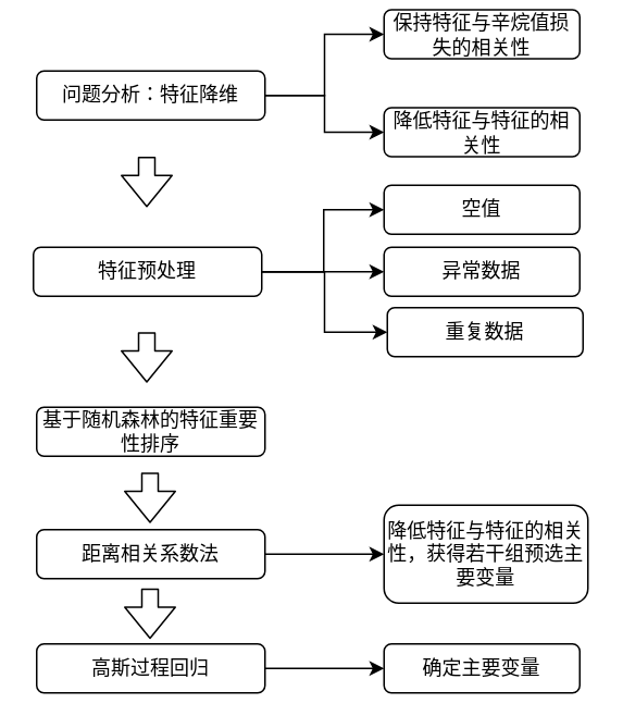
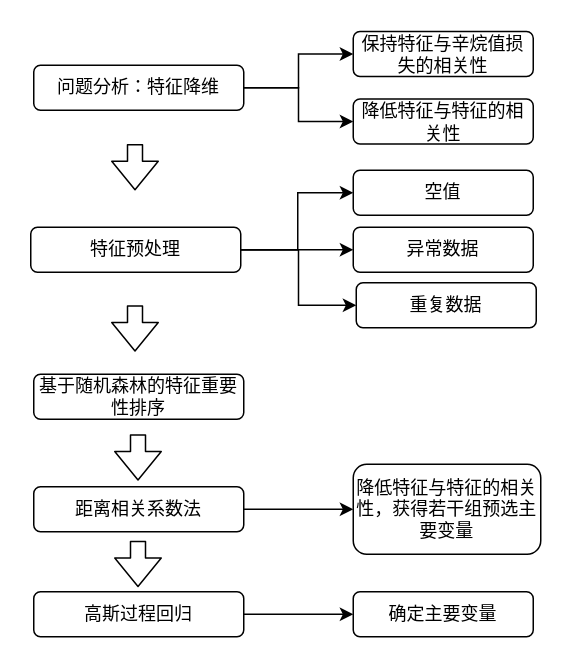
- <mxCell id="18" value="保持特征与辛烷值损失的相关性" style="rounded=1;whiteSpace=wrap;html=1;fontFamily=Times New Roman;" vertex="1" parent="1"><mxGeometry x="235" y="5.5" width="120" height="30" as="geometry" /></mxCell>
+ <mxCell id="18" value="保持特征与辛烷值损失的相关性" style="rounded=1;whiteSpace=wrap;html=1;fontFamily=Times New Roman;" vertex="1" parent="1"><mxGeometry x="235" y="20.5" width="120" height="30" as="geometry" /></mxCell>
